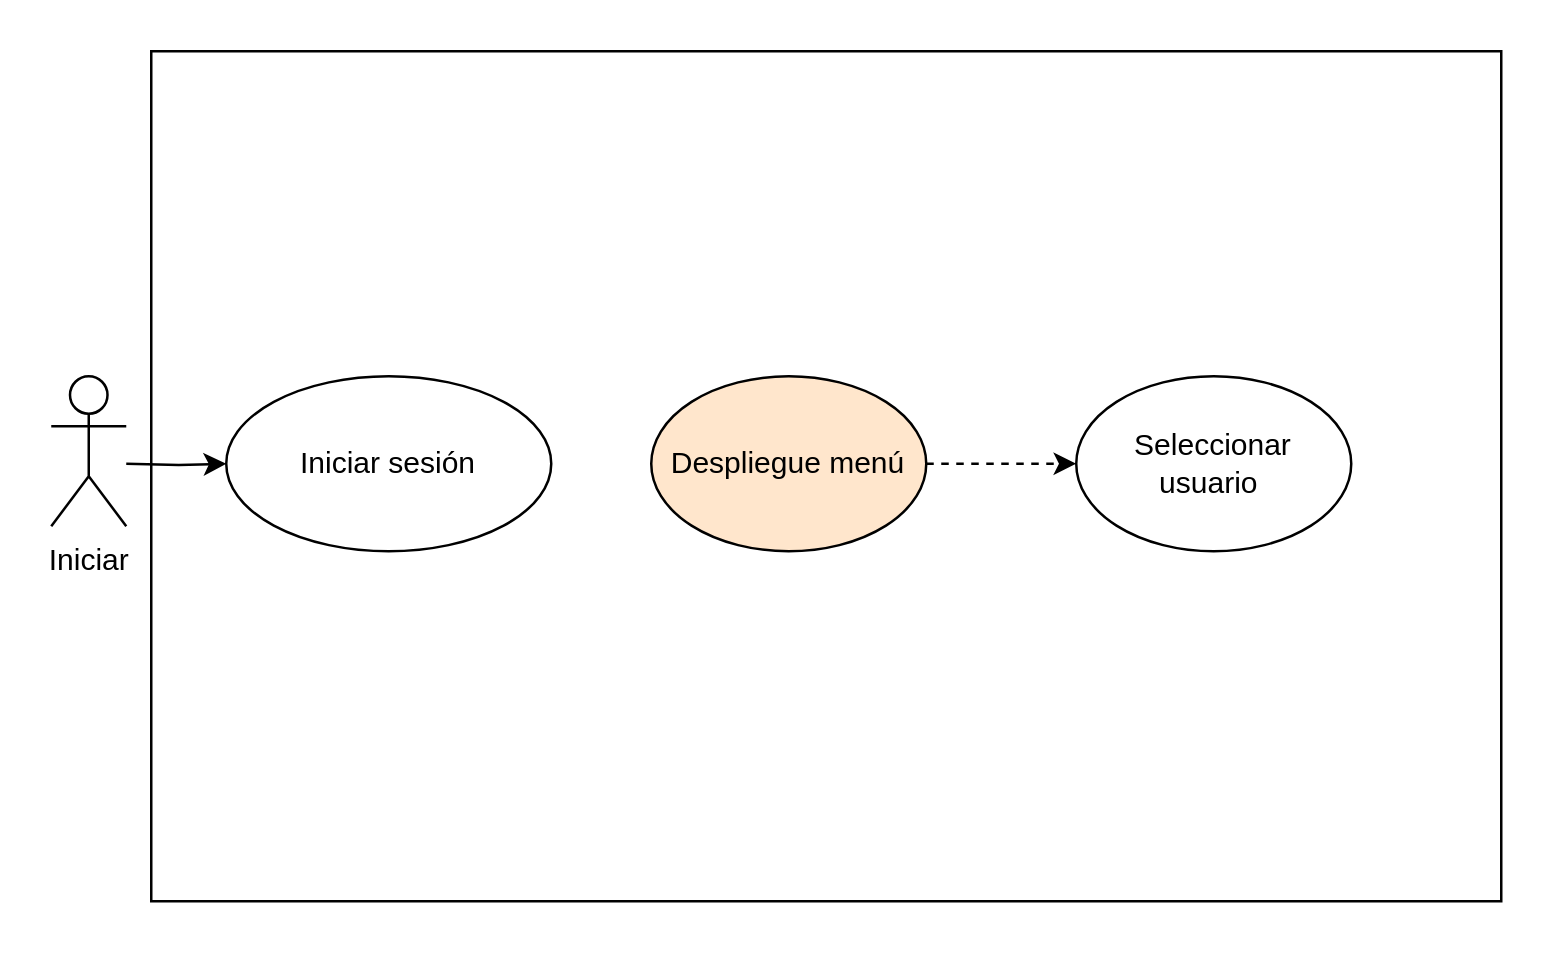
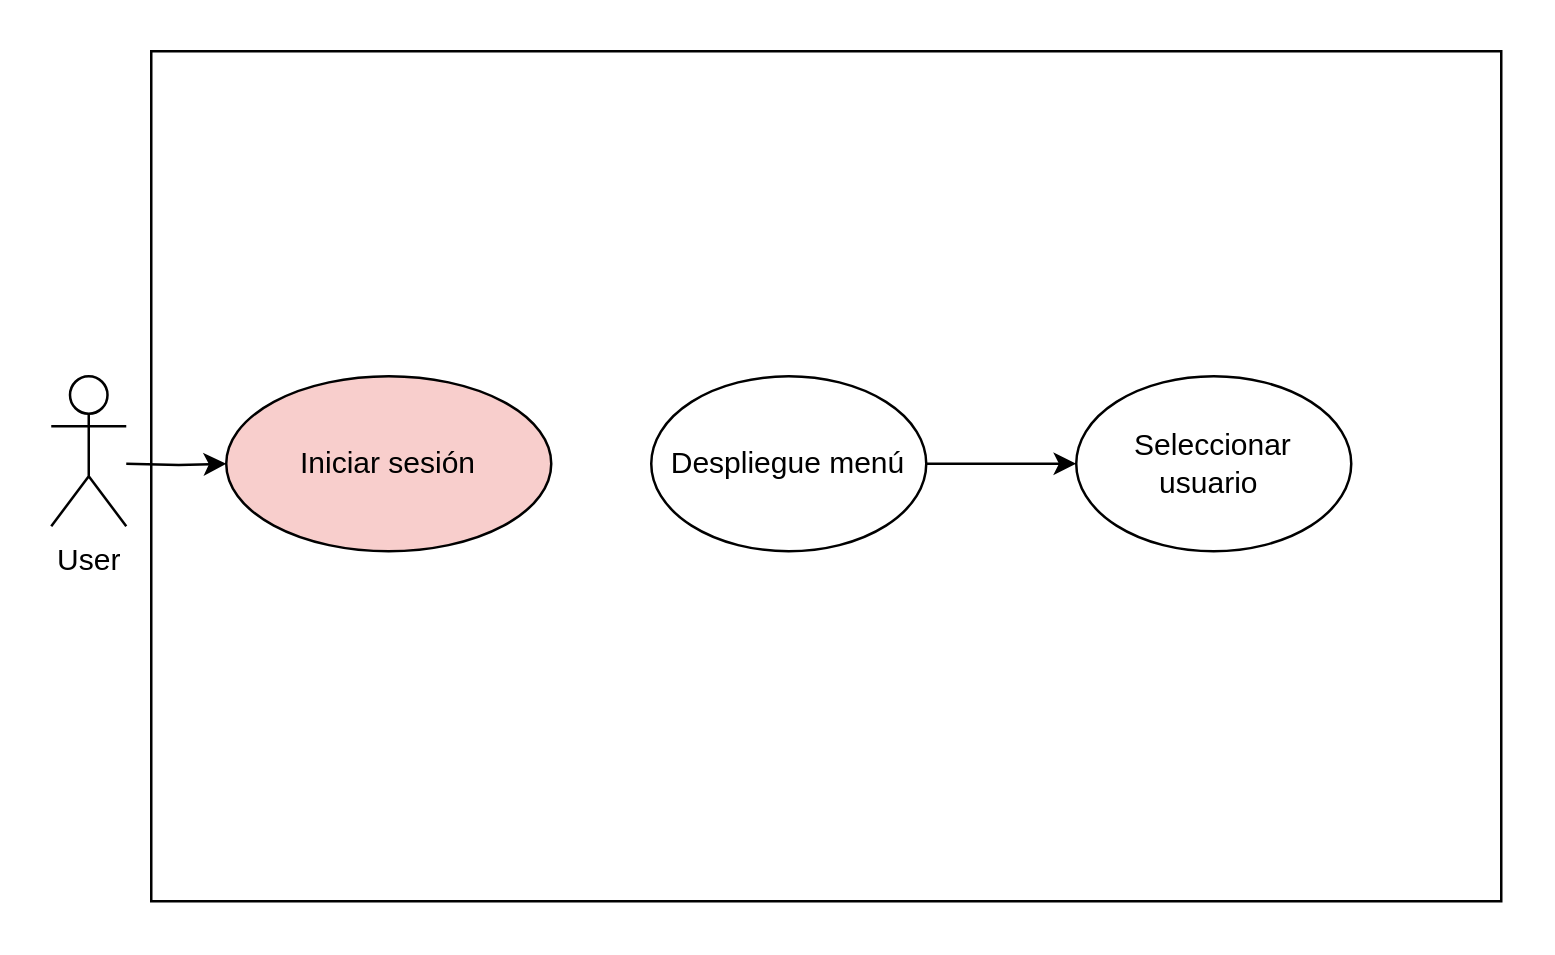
- <mxCell id="6" value="Iniciar sesión" style="ellipse;whiteSpace=wrap;html=1;" vertex="1" parent="1"><mxGeometry x="90" y="150" width="130" height="70" as="geometry" /></mxCell>
+ <mxCell id="6" value="Iniciar sesión" style="ellipse;whiteSpace=wrap;html=1;fillColor=#f8cecc;" vertex="1" parent="1"><mxGeometry x="90" y="150" width="130" height="70" as="geometry" /></mxCell>
- <mxCell id="8" value="Despliegue menú" style="ellipse;whiteSpace=wrap;html=1;fillColor=#ffe6cc;" vertex="1" parent="1"><mxGeometry x="260" y="150" width="110" height="70" as="geometry" /></mxCell>
+ <mxCell id="8" value="Despliegue menú" style="ellipse;whiteSpace=wrap;html=1;" vertex="1" parent="1"><mxGeometry x="260" y="150" width="110" height="70" as="geometry" /></mxCell>
- <mxCell id="7" style="edgeStyle=orthogonalEdgeStyle;rounded=0;orthogonalLoop=1;jettySize=auto;html=1;entryX=0;entryY=0.5;entryDx=0;entryDy=0;dashed=1;" edge="1" parent="1" source="8" target="9"><mxGeometry relative="1" as="geometry" /></mxCell>
+ <mxCell id="7" style="edgeStyle=orthogonalEdgeStyle;rounded=0;orthogonalLoop=1;jettySize=auto;html=1;entryX=0;entryY=0.5;entryDx=0;entryDy=0;" edge="1" parent="1" source="8" target="9"><mxGeometry relative="1" as="geometry" /></mxCell>
- <mxCell id="5" value="Iniciar" style="shape=umlActor;verticalLabelPosition=bottom;verticalAlign=top;html=1;outlineConnect=0;" vertex="1" parent="1"><mxGeometry x="20" y="150" width="30" height="60" as="geometry" /></mxCell>
+ <mxCell id="5" value="User" style="shape=umlActor;verticalLabelPosition=bottom;verticalAlign=top;html=1;outlineConnect=0;" vertex="1" parent="1"><mxGeometry x="20" y="150" width="30" height="60" as="geometry" /></mxCell>
